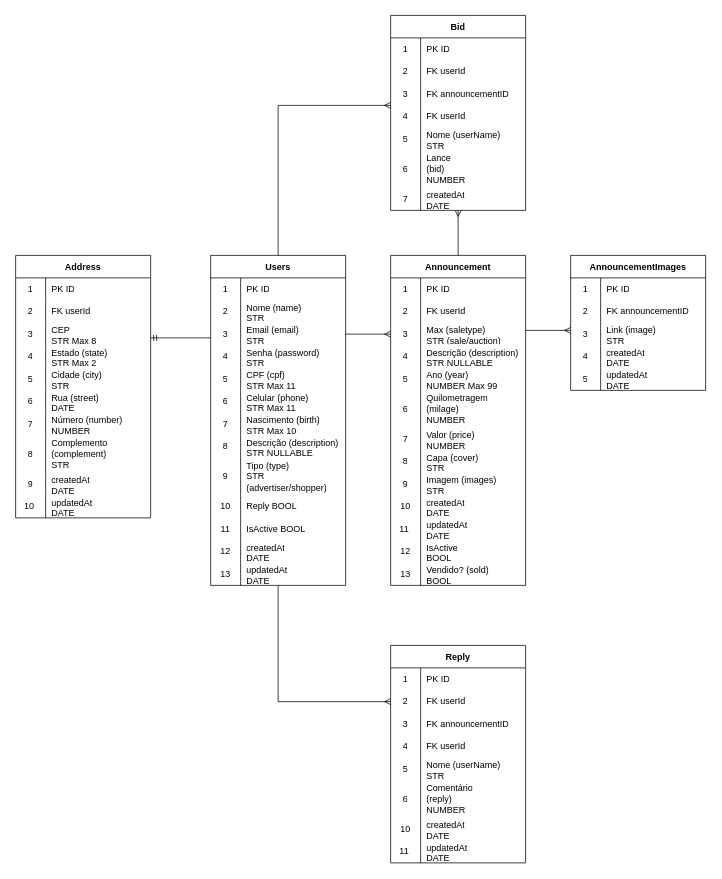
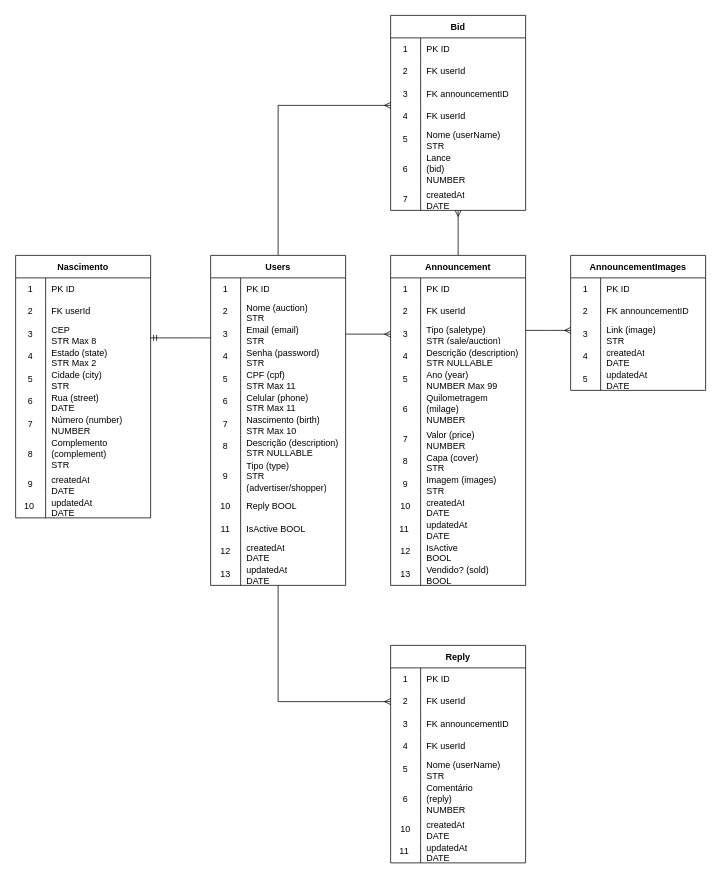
- <mxCell id="104" value="Address" style="shape=table;startSize=30;container=1;collapsible=0;childLayout=tableLayout;fixedRows=1;rowLines=0;fontStyle=1;" vertex="1" parent="1"><mxGeometry x="20" y="340" width="180" height="350" as="geometry" /></mxCell>
+ <mxCell id="104" value="Nascimento" style="shape=table;startSize=30;container=1;collapsible=0;childLayout=tableLayout;fixedRows=1;rowLines=0;fontStyle=1;" vertex="1" parent="1"><mxGeometry x="20" y="340" width="180" height="350" as="geometry" /></mxCell>
- <mxCell id="11" value="Nome (name)&lt;br&gt;STR" style="shape=partialRectangle;html=1;whiteSpace=wrap;connectable=0;fillColor=none;top=0;left=0;bottom=0;right=0;align=left;spacingLeft=6;overflow=hidden;" vertex="1" parent="9"><mxGeometry x="40" width="140" height="30" as="geometry"><mxRectangle width="140" height="30" as="alternateBounds" /></mxGeometry></mxCell>
+ <mxCell id="11" value="Nome (auction)&lt;br&gt;STR" style="shape=partialRectangle;html=1;whiteSpace=wrap;connectable=0;fillColor=none;top=0;left=0;bottom=0;right=0;align=left;spacingLeft=6;overflow=hidden;" vertex="1" parent="9"><mxGeometry x="40" width="140" height="30" as="geometry"><mxRectangle width="140" height="30" as="alternateBounds" /></mxGeometry></mxCell>
- <mxCell id="56" value="Max (saletype)&lt;br&gt;STR (sale/auction)" style="shape=partialRectangle;html=1;whiteSpace=wrap;connectable=0;fillColor=none;top=0;left=0;bottom=0;right=0;align=left;spacingLeft=6;overflow=hidden;" vertex="1" parent="54"><mxGeometry x="40" width="140" height="30" as="geometry"><mxRectangle width="140" height="30" as="alternateBounds" /></mxGeometry></mxCell>
+ <mxCell id="56" value="Tipo (saletype)&lt;br&gt;STR (sale/auction)" style="shape=partialRectangle;html=1;whiteSpace=wrap;connectable=0;fillColor=none;top=0;left=0;bottom=0;right=0;align=left;spacingLeft=6;overflow=hidden;" vertex="1" parent="54"><mxGeometry x="40" width="140" height="30" as="geometry"><mxRectangle width="140" height="30" as="alternateBounds" /></mxGeometry></mxCell>
